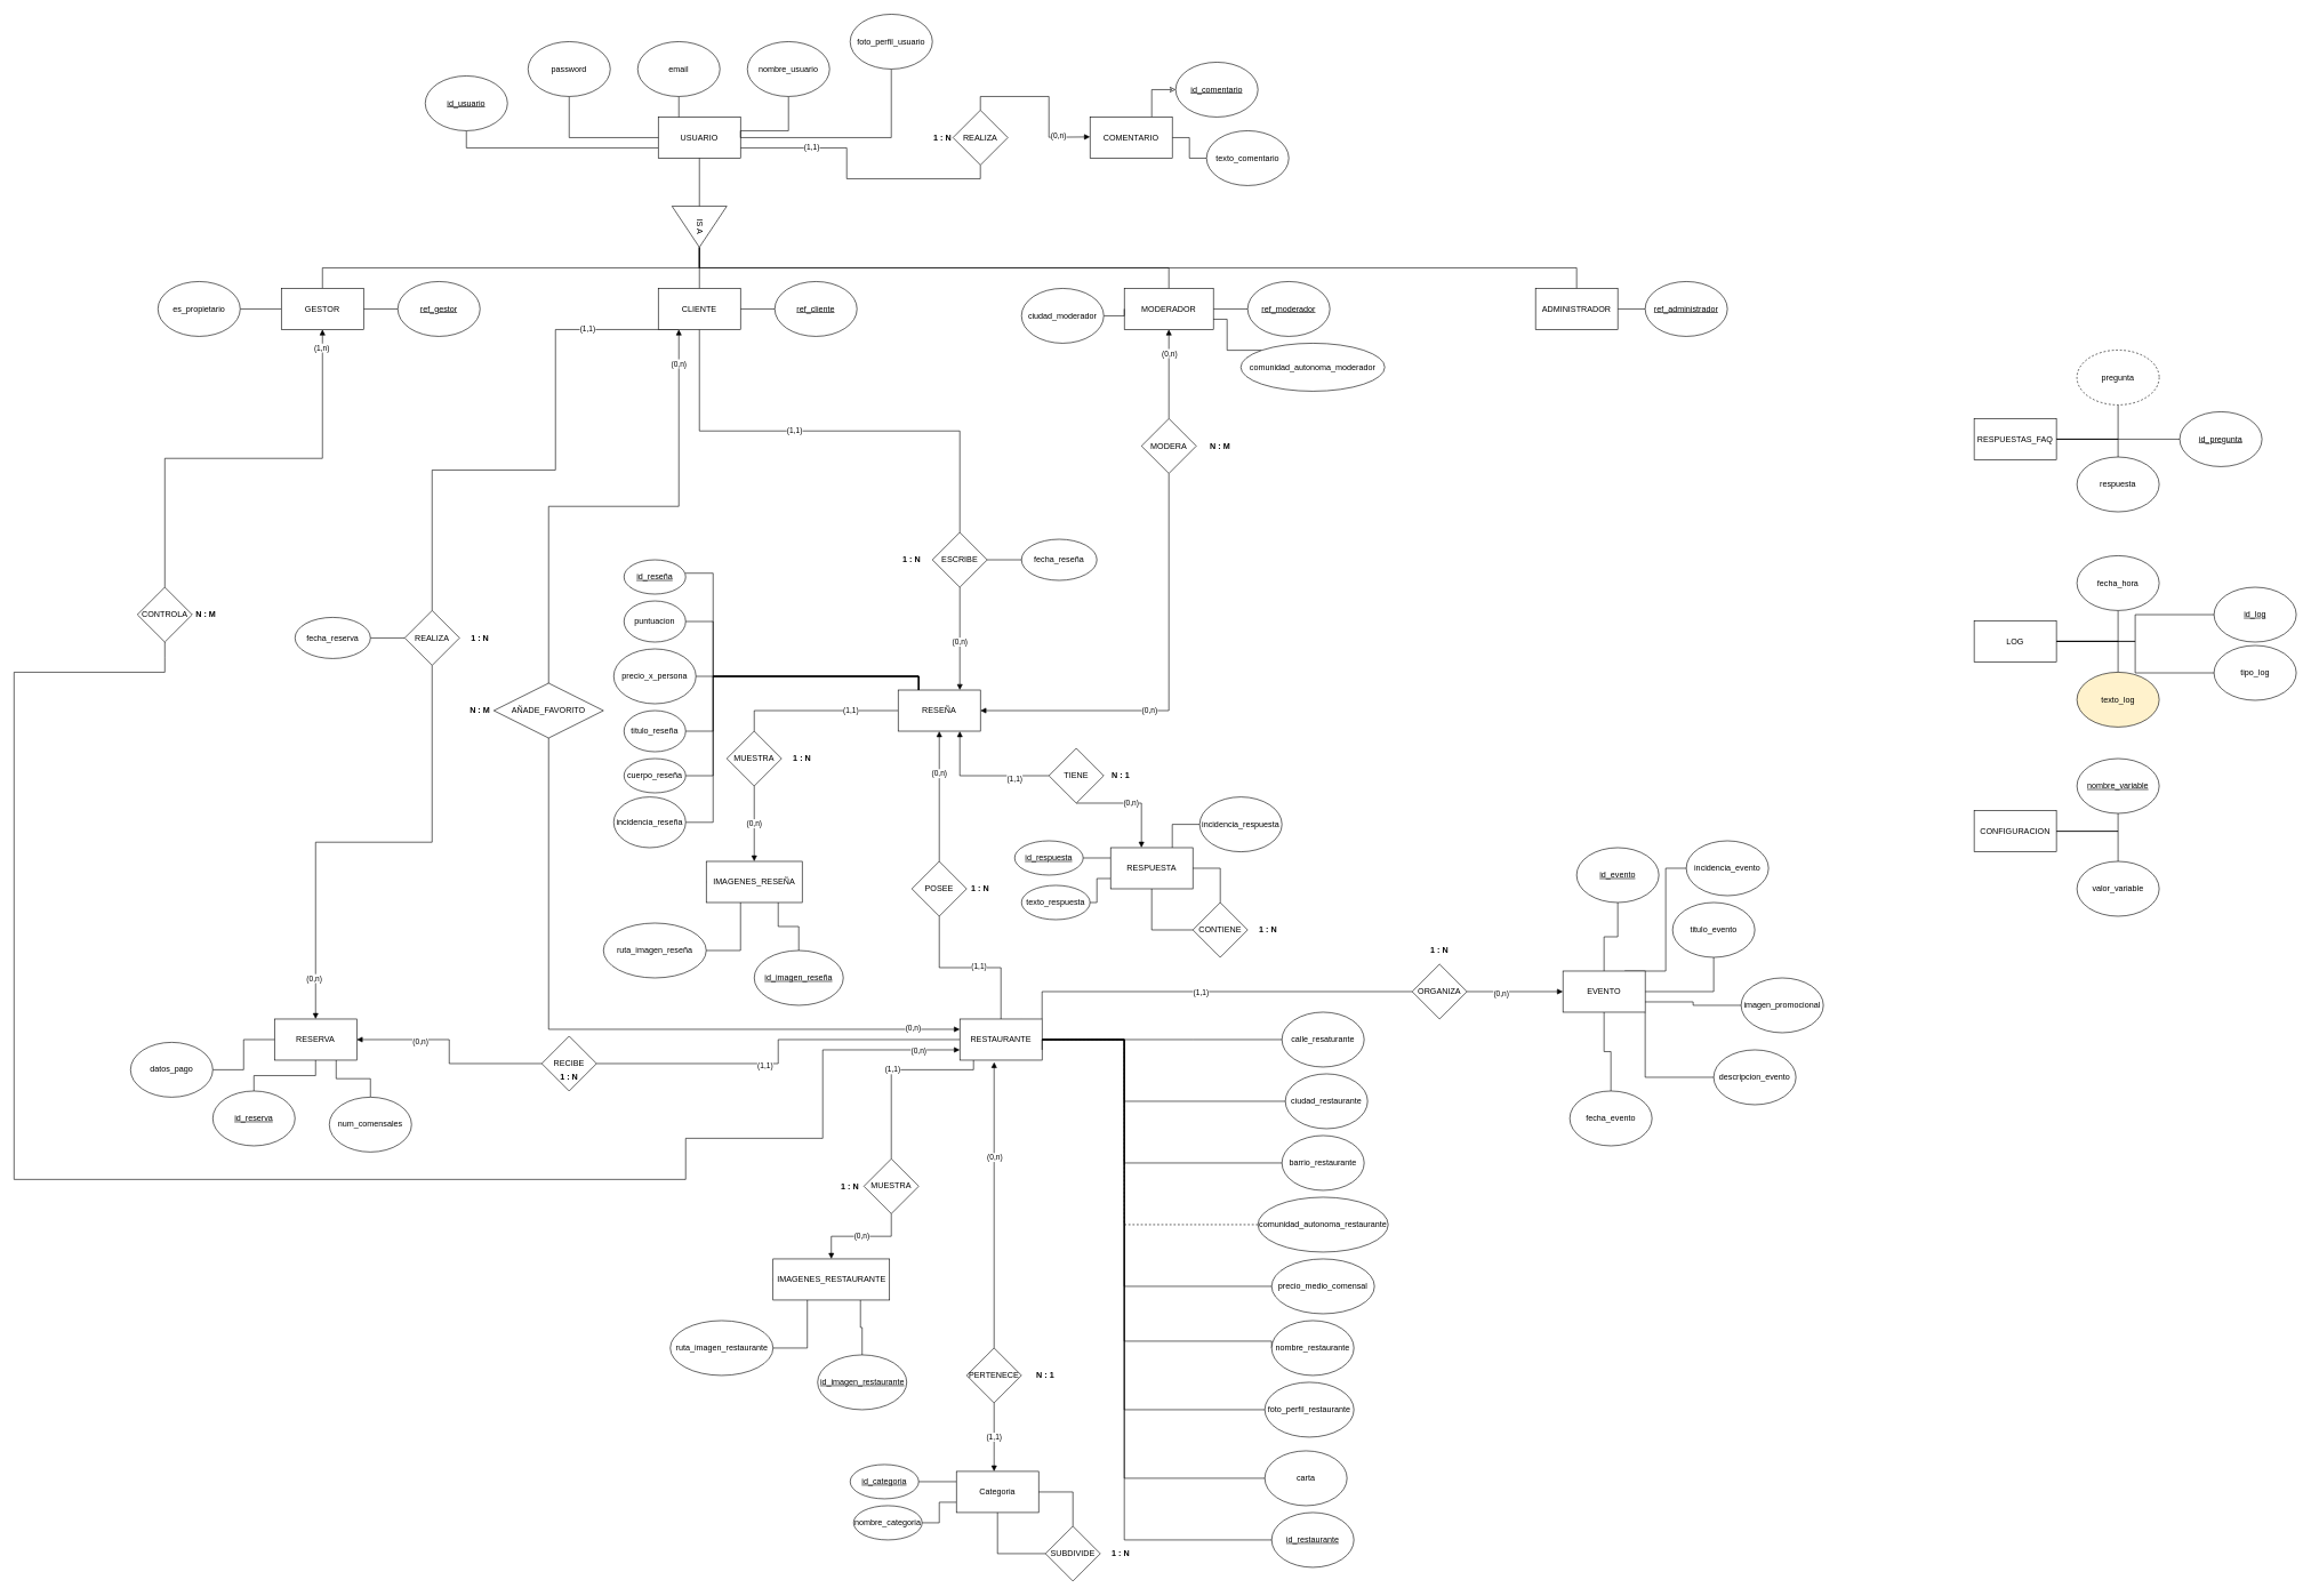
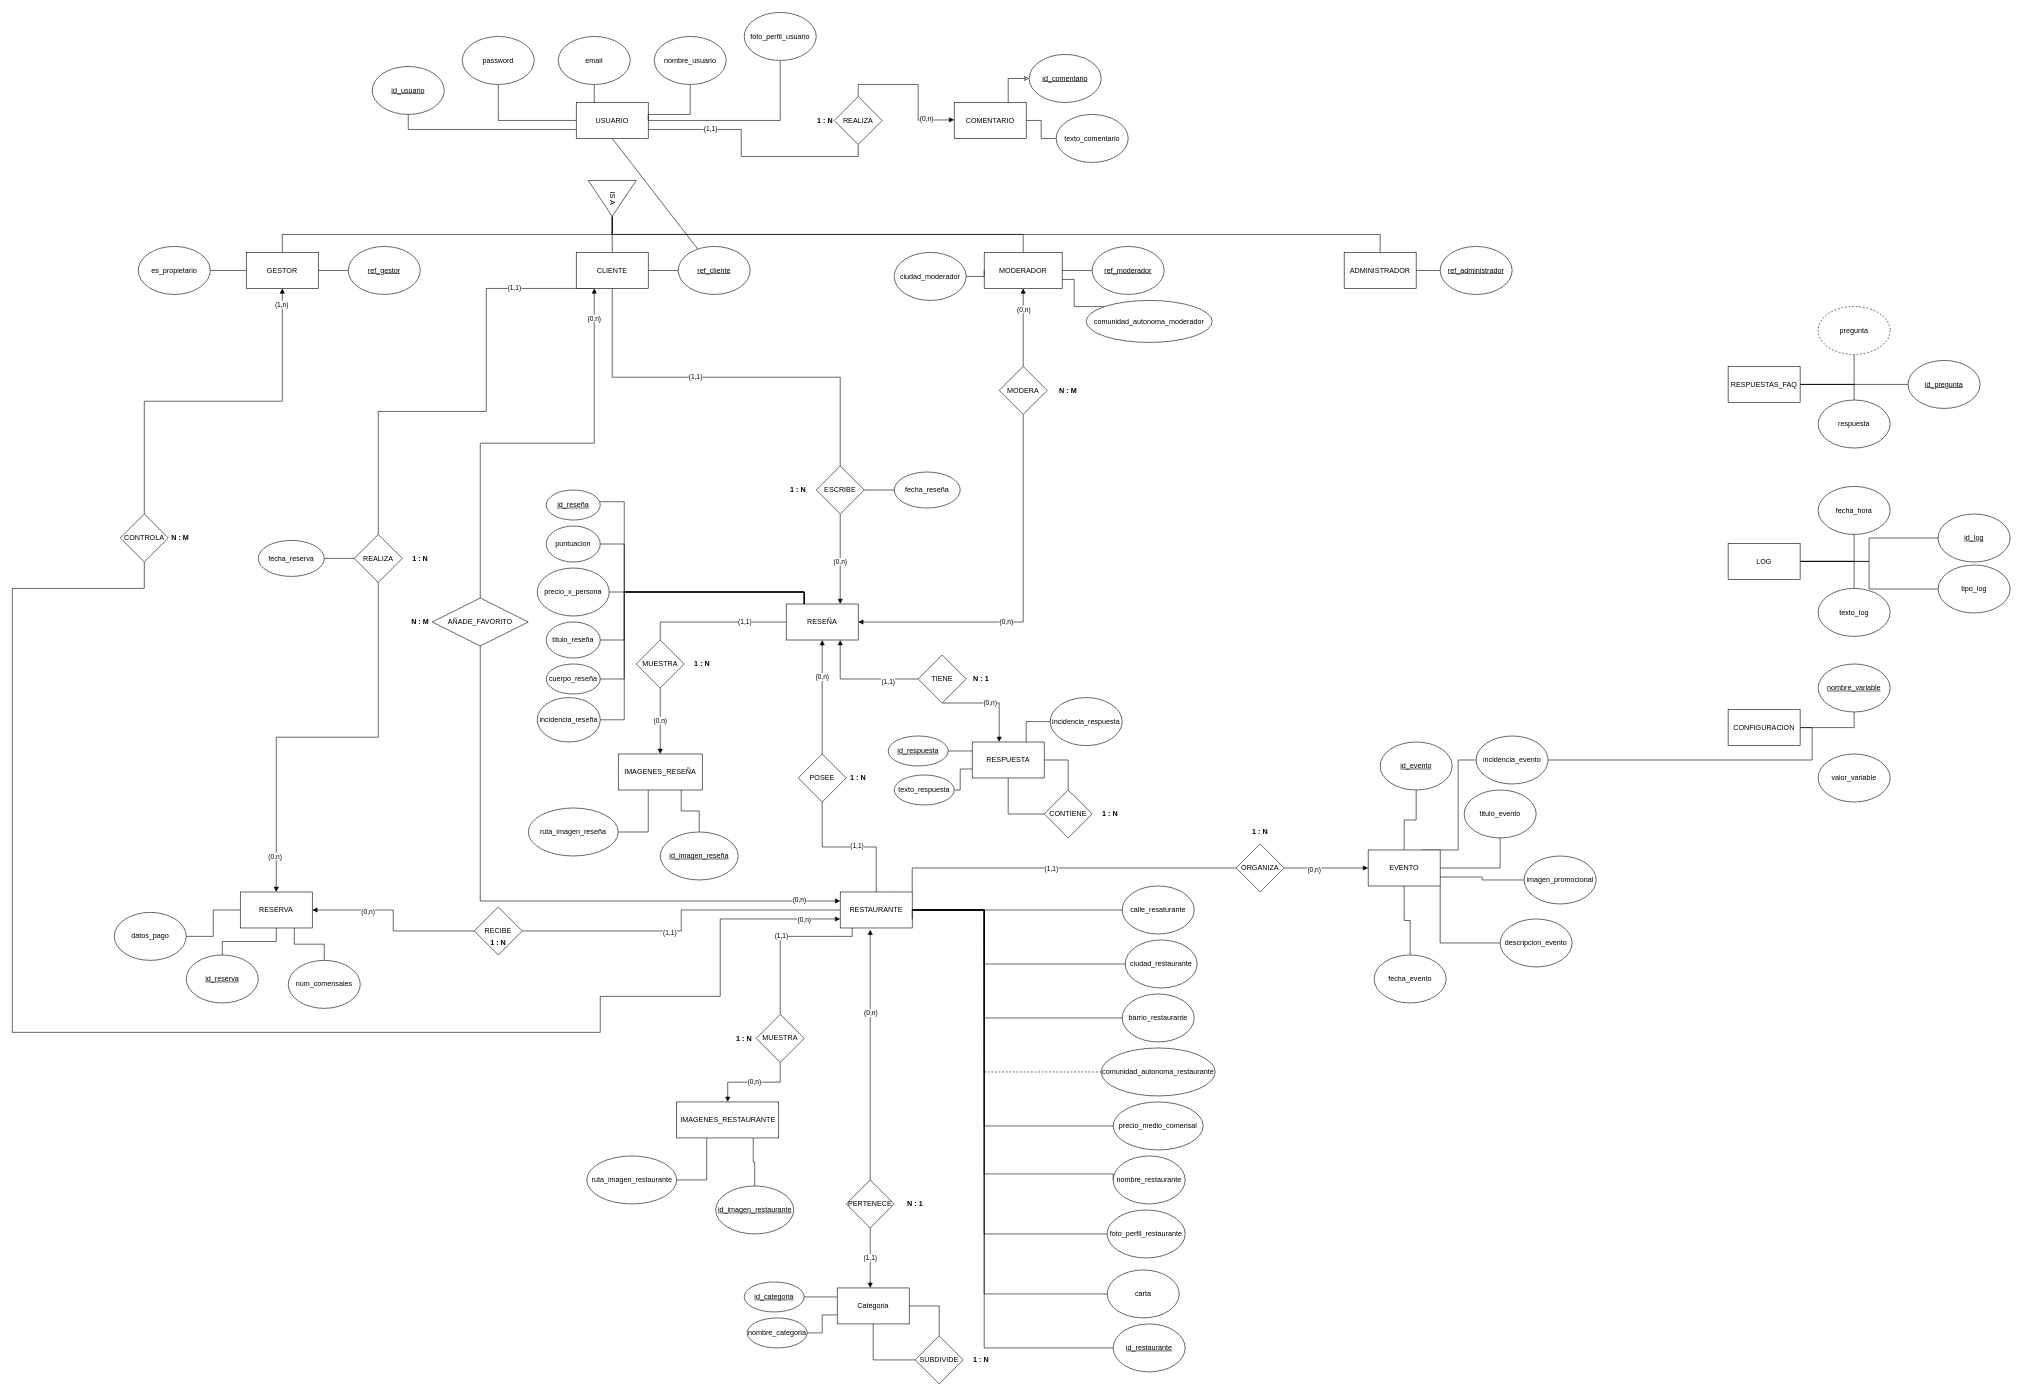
- <mxCell id="11" value="" style="endArrow=none;html=1;rounded=0;entryX=0;entryY=0.5;entryDx=0;entryDy=0;exitX=0.5;exitY=1;exitDx=0;exitDy=0;" parent="1" source="5" target="10" edge="1"><mxGeometry width="50" height="50" relative="1" as="geometry"><mxPoint x="990" y="280" as="sourcePoint" /><mxPoint x="1040" y="230" as="targetPoint" /></mxGeometry></mxCell>
+ <mxCell id="11" value="" style="endArrow=none;html=1;rounded=0;exitX=0.5;exitY=1;exitDx=0;exitDy=0;" parent="1" source="5" target="41" edge="1"><mxGeometry width="50" height="50" relative="1" as="geometry"><mxPoint x="990" y="280" as="sourcePoint" /><mxPoint x="1040" y="230" as="targetPoint" /></mxGeometry></mxCell>
- <mxCell id="196" value="texto_log" style="ellipse;whiteSpace=wrap;html=1;fillColor=#fff2cc;" parent="1" vertex="1"><mxGeometry x="3030" y="980" width="120" height="80" as="geometry" /></mxCell>
+ <mxCell id="196" value="texto_log" style="ellipse;whiteSpace=wrap;html=1;" parent="1" vertex="1"><mxGeometry x="3030" y="980" width="120" height="80" as="geometry" /></mxCell>
- <mxCell id="199" style="edgeStyle=orthogonalEdgeStyle;rounded=0;orthogonalLoop=1;jettySize=auto;html=1;exitX=1;exitY=0.5;exitDx=0;exitDy=0;entryX=0.5;entryY=0;entryDx=0;entryDy=0;startArrow=none;startFill=0;endArrow=none;endFill=0;" parent="1" source="200" target="202" edge="1"><mxGeometry relative="1" as="geometry" /></mxCell>
+ <mxCell id="199" style="edgeStyle=orthogonalEdgeStyle;rounded=0;orthogonalLoop=1;jettySize=auto;html=1;exitX=1;exitY=0.5;exitDx=0;exitDy=0;startArrow=none;startFill=0;endArrow=none;endFill=0;" parent="1" source="200" target="183" edge="1"><mxGeometry relative="1" as="geometry" /></mxCell>
